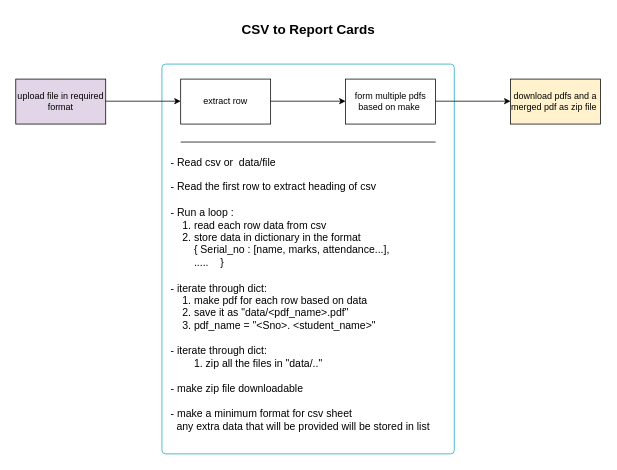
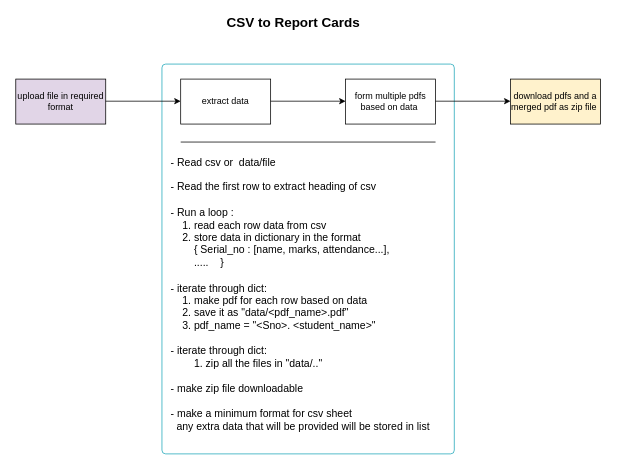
- <mxCell id="3" value="&lt;font style=&quot;font-size: 18px;&quot;&gt;&lt;b style=&quot;&quot;&gt;CSV to Report Cards&lt;/b&gt;&lt;/font&gt;" style="text;html=1;align=center;verticalAlign=middle;resizable=0;points=[];autosize=1;strokeColor=none;fillColor=none;" parent="1" vertex="1"><mxGeometry x="310" y="20" width="200" height="40" as="geometry" /></mxCell>
+ <mxCell id="3" value="&lt;font style=&quot;font-size: 18px;&quot;&gt;&lt;b style=&quot;&quot;&gt;CSV to Report Cards&lt;/b&gt;&lt;/font&gt;" style="text;html=1;align=center;verticalAlign=middle;resizable=0;points=[];autosize=1;strokeColor=none;fillColor=none;" parent="1" vertex="1"><mxGeometry x="290" y="10" width="200" height="40" as="geometry" /></mxCell>
- <mxCell id="6" value="extract row" style="whiteSpace=wrap;html=1;" parent="1" vertex="1"><mxGeometry x="240" y="105" width="120" height="60" as="geometry" /></mxCell>
+ <mxCell id="6" value="extract data" style="whiteSpace=wrap;html=1;" parent="1" vertex="1"><mxGeometry x="240" y="105" width="120" height="60" as="geometry" /></mxCell>
- <mxCell id="8" value="form multiple pdfs based on make&amp;nbsp;" style="whiteSpace=wrap;html=1;" parent="1" vertex="1"><mxGeometry x="460" y="105" width="120" height="60" as="geometry" /></mxCell>
+ <mxCell id="8" value="form multiple pdfs based on data&amp;nbsp;" style="whiteSpace=wrap;html=1;" parent="1" vertex="1"><mxGeometry x="460" y="105" width="120" height="60" as="geometry" /></mxCell>
